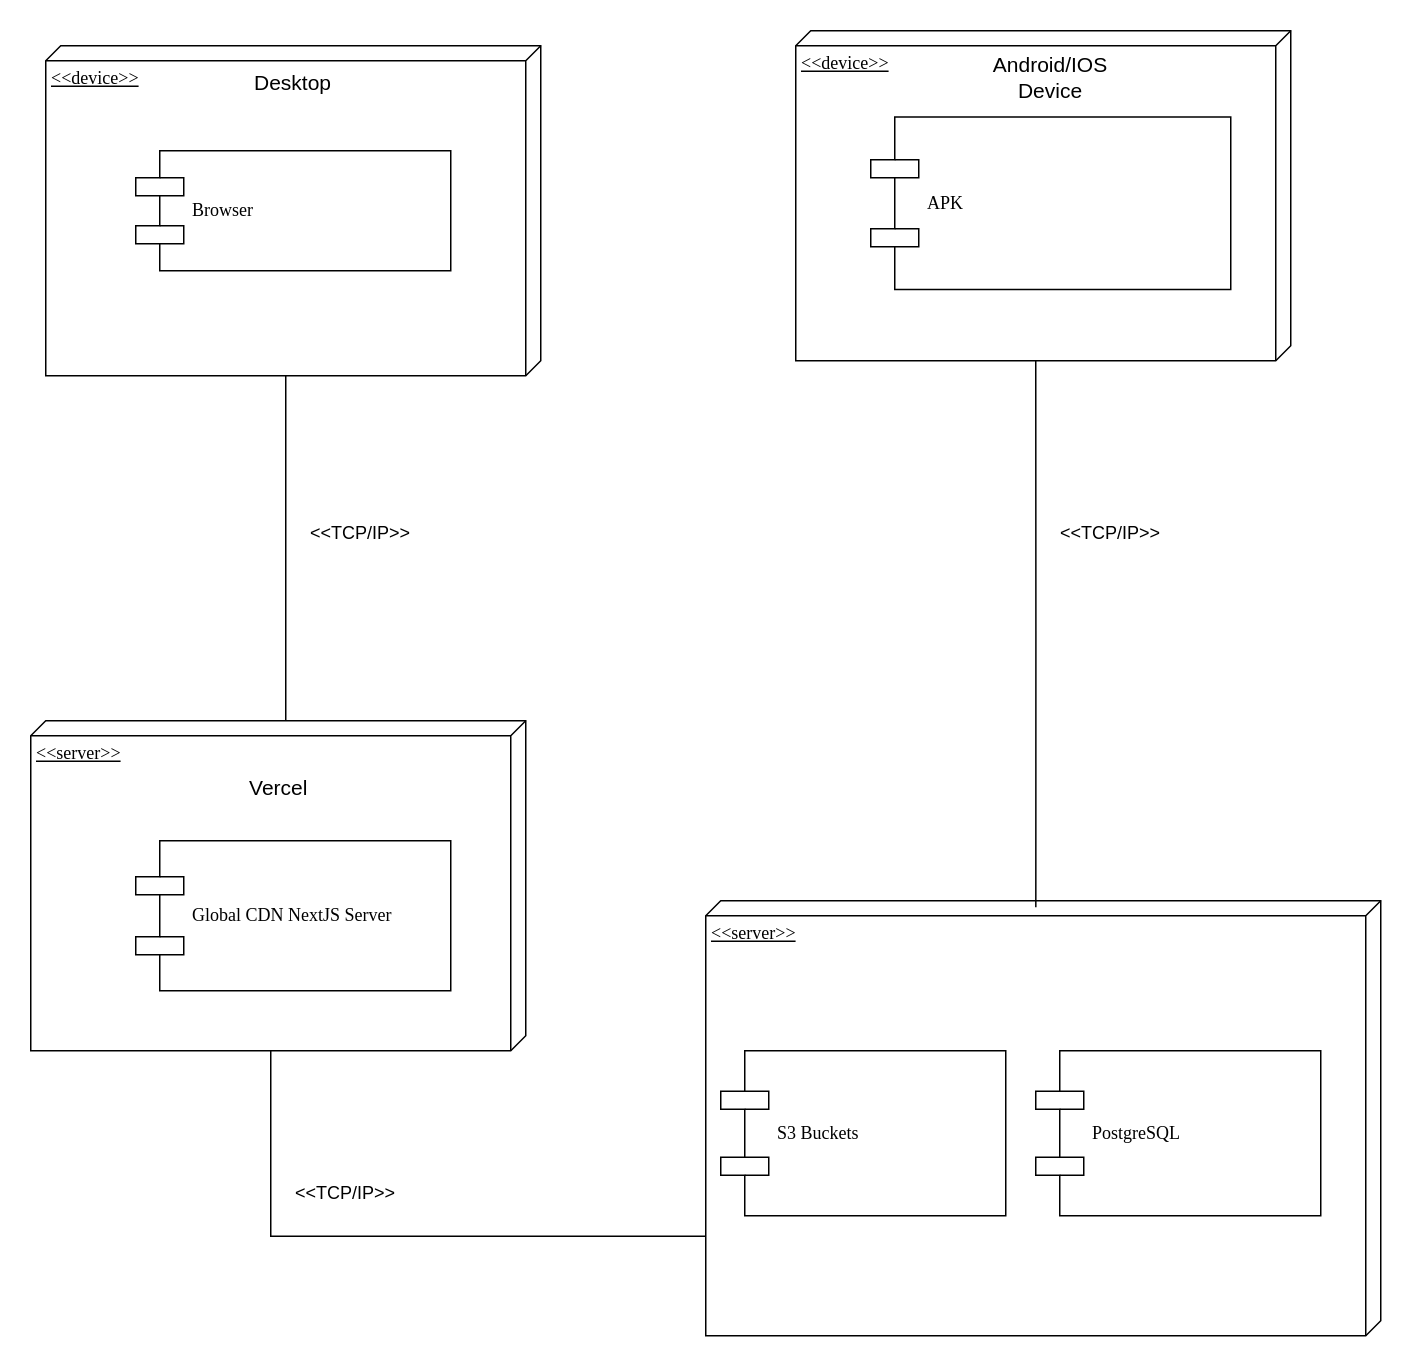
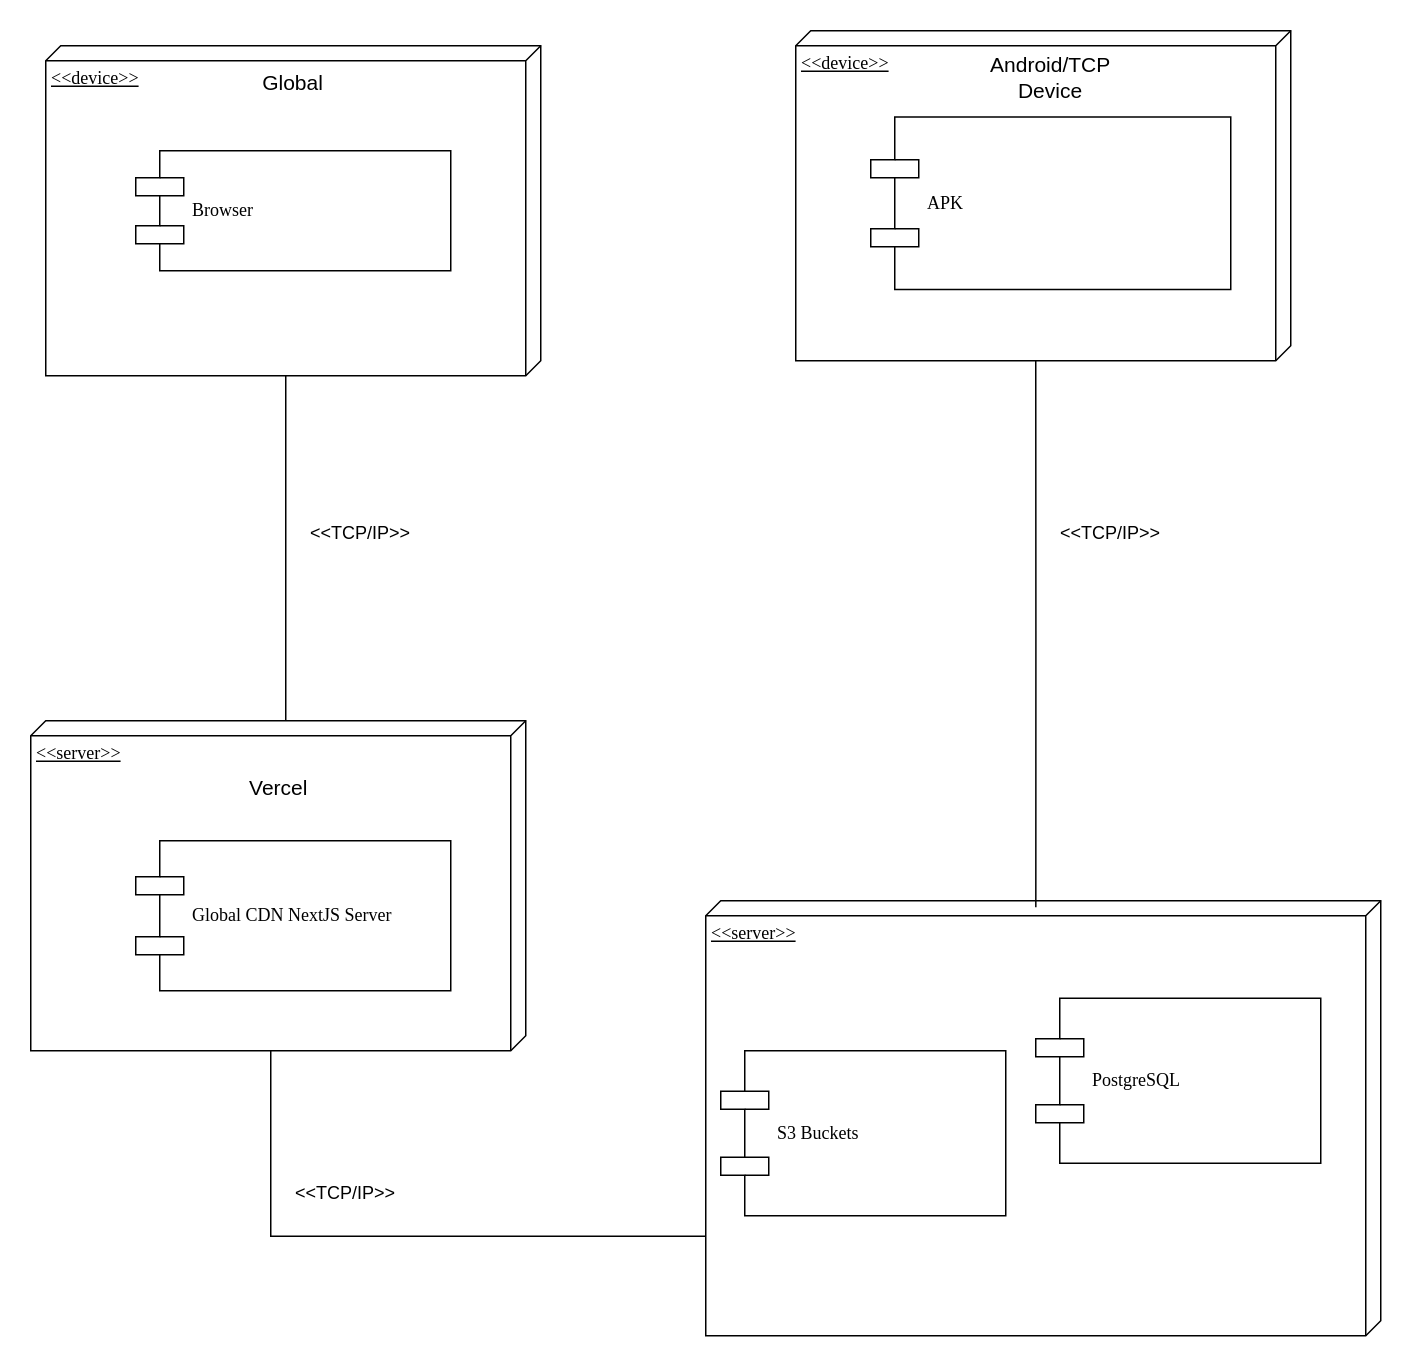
- <mxCell id="10" value="&lt;font style=&quot;font-size: 14px;&quot;&gt;Android/IOS Device&lt;/font&gt;" style="text;html=1;align=center;verticalAlign=middle;whiteSpace=wrap;rounded=0;" parent="1" vertex="1"><mxGeometry x="670" y="36" width="60" height="30" as="geometry" /></mxCell>
+ <mxCell id="10" value="&lt;font style=&quot;font-size: 14px;&quot;&gt;Android/TCP Device&lt;/font&gt;" style="text;html=1;align=center;verticalAlign=middle;whiteSpace=wrap;rounded=0;" parent="1" vertex="1"><mxGeometry x="670" y="36" width="60" height="30" as="geometry" /></mxCell>
- <mxCell id="9" value="&lt;font style=&quot;font-size: 14px;&quot;&gt;Desktop&lt;/font&gt;" style="text;html=1;align=center;verticalAlign=middle;whiteSpace=wrap;rounded=0;" parent="1" vertex="1"><mxGeometry x="165" y="40" width="60" height="30" as="geometry" /></mxCell>
+ <mxCell id="9" value="&lt;font style=&quot;font-size: 14px;&quot;&gt;Global&lt;/font&gt;" style="text;html=1;align=center;verticalAlign=middle;whiteSpace=wrap;rounded=0;" parent="1" vertex="1"><mxGeometry x="165" y="40" width="60" height="30" as="geometry" /></mxCell>
- <mxCell id="14" value="PostgreSQL" style="shape=component;align=left;spacingLeft=36;rounded=0;shadow=0;comic=0;labelBackgroundColor=none;strokeWidth=1;fontFamily=Verdana;fontSize=12;html=1;" parent="1" vertex="1"><mxGeometry x="690" y="700" width="190" height="110" as="geometry" /></mxCell>
+ <mxCell id="14" value="PostgreSQL" style="shape=component;align=left;spacingLeft=36;rounded=0;shadow=0;comic=0;labelBackgroundColor=none;strokeWidth=1;fontFamily=Verdana;fontSize=12;html=1;" parent="1" vertex="1"><mxGeometry x="690" y="665" width="190" height="110" as="geometry" /></mxCell>
